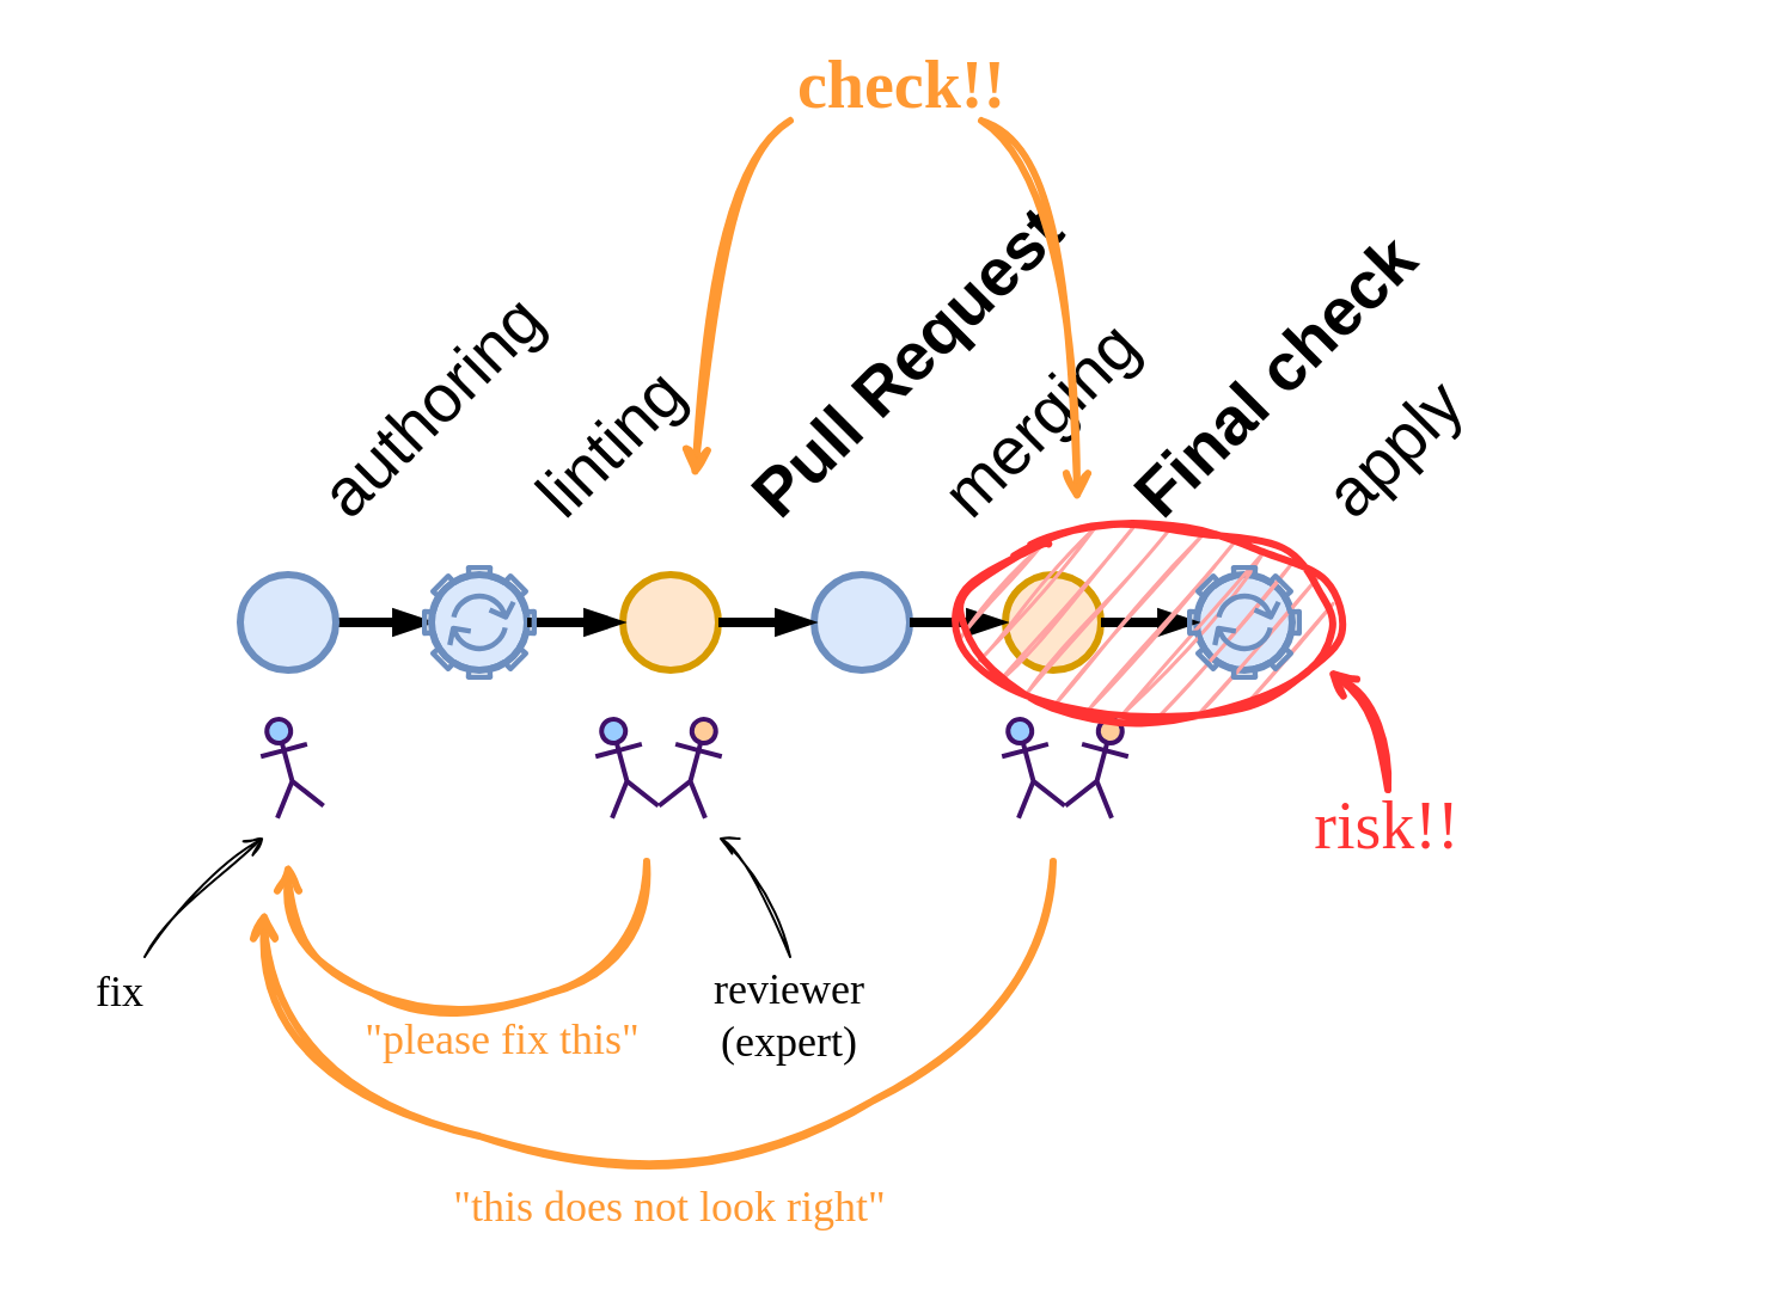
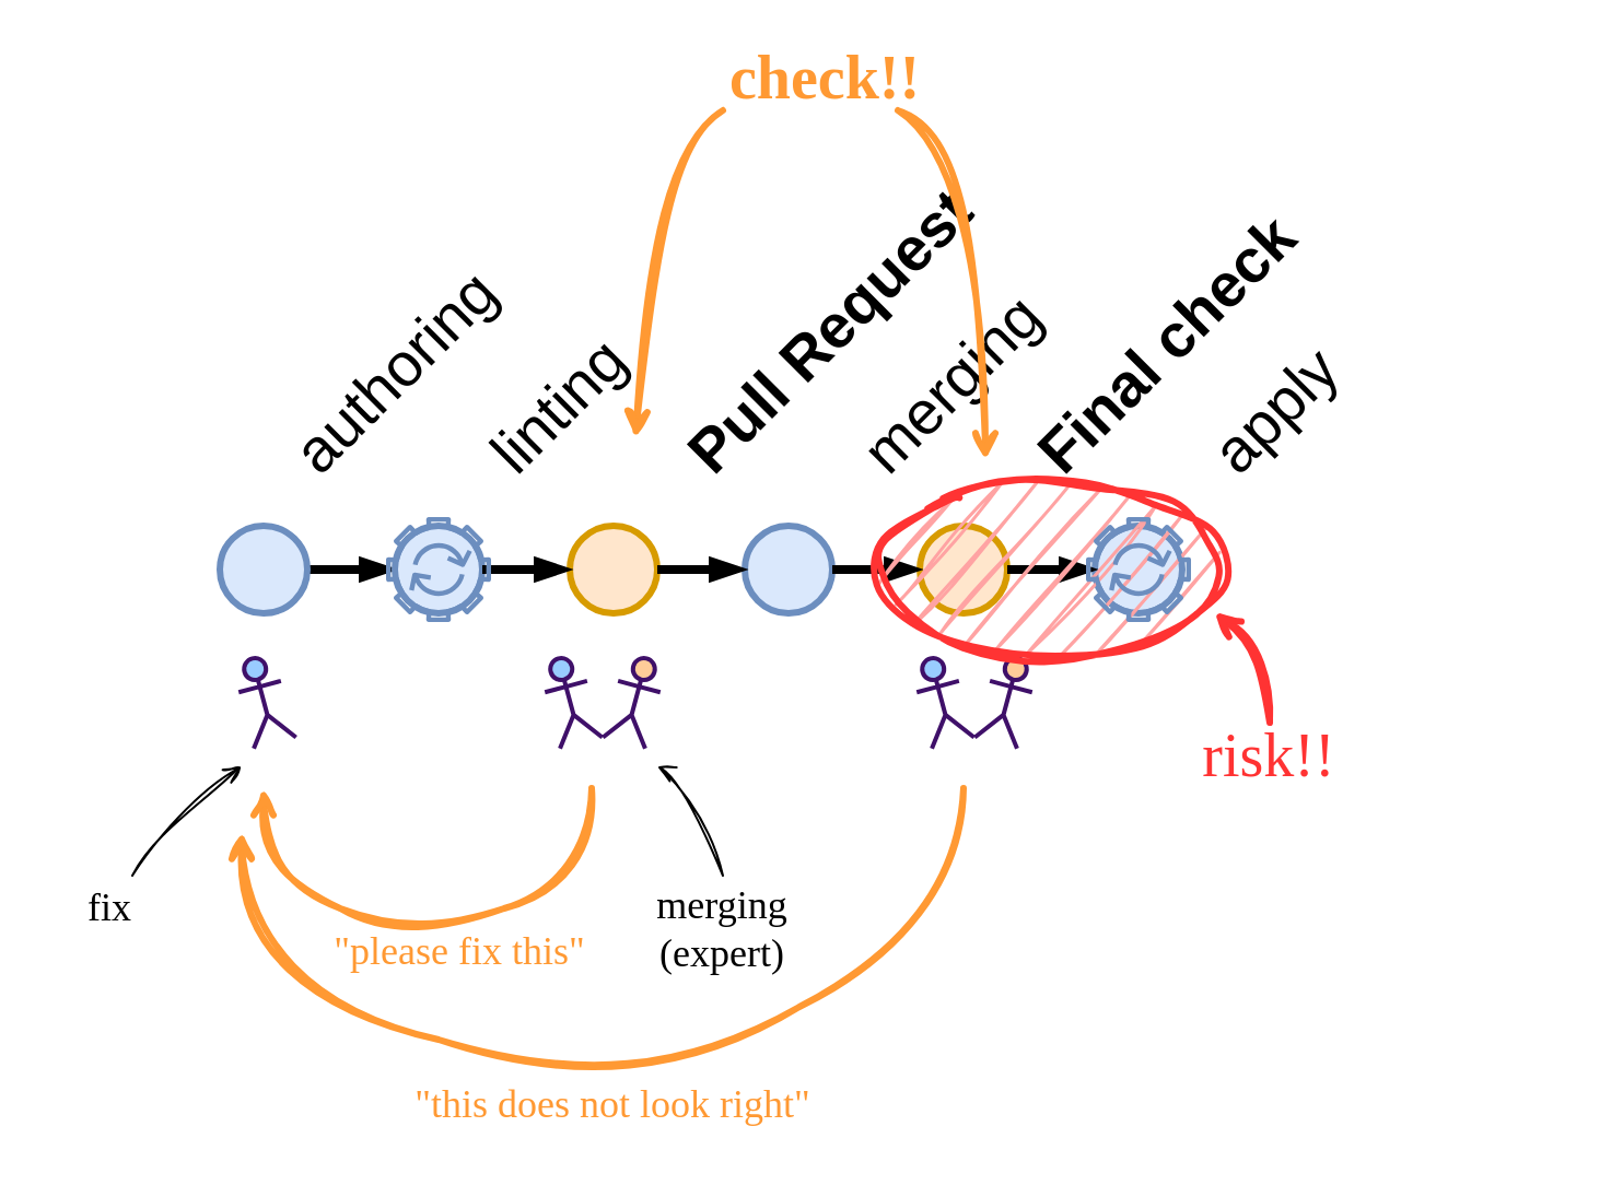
- <mxCell id="23" value="reviewer&lt;div&gt;(expert)&lt;/div&gt;" style="text;html=1;align=center;verticalAlign=middle;whiteSpace=wrap;rounded=0;fontSize=18;fontFamily=Bradley Hand;" vertex="1" parent="1"><mxGeometry x="300" y="410" width="60" height="30" as="geometry" /></mxCell>
+ <mxCell id="23" value="merging&lt;div&gt;(expert)&lt;/div&gt;" style="text;html=1;align=center;verticalAlign=middle;whiteSpace=wrap;rounded=0;fontSize=18;fontFamily=Bradley Hand;" vertex="1" parent="1"><mxGeometry x="300" y="410" width="60" height="30" as="geometry" /></mxCell>
